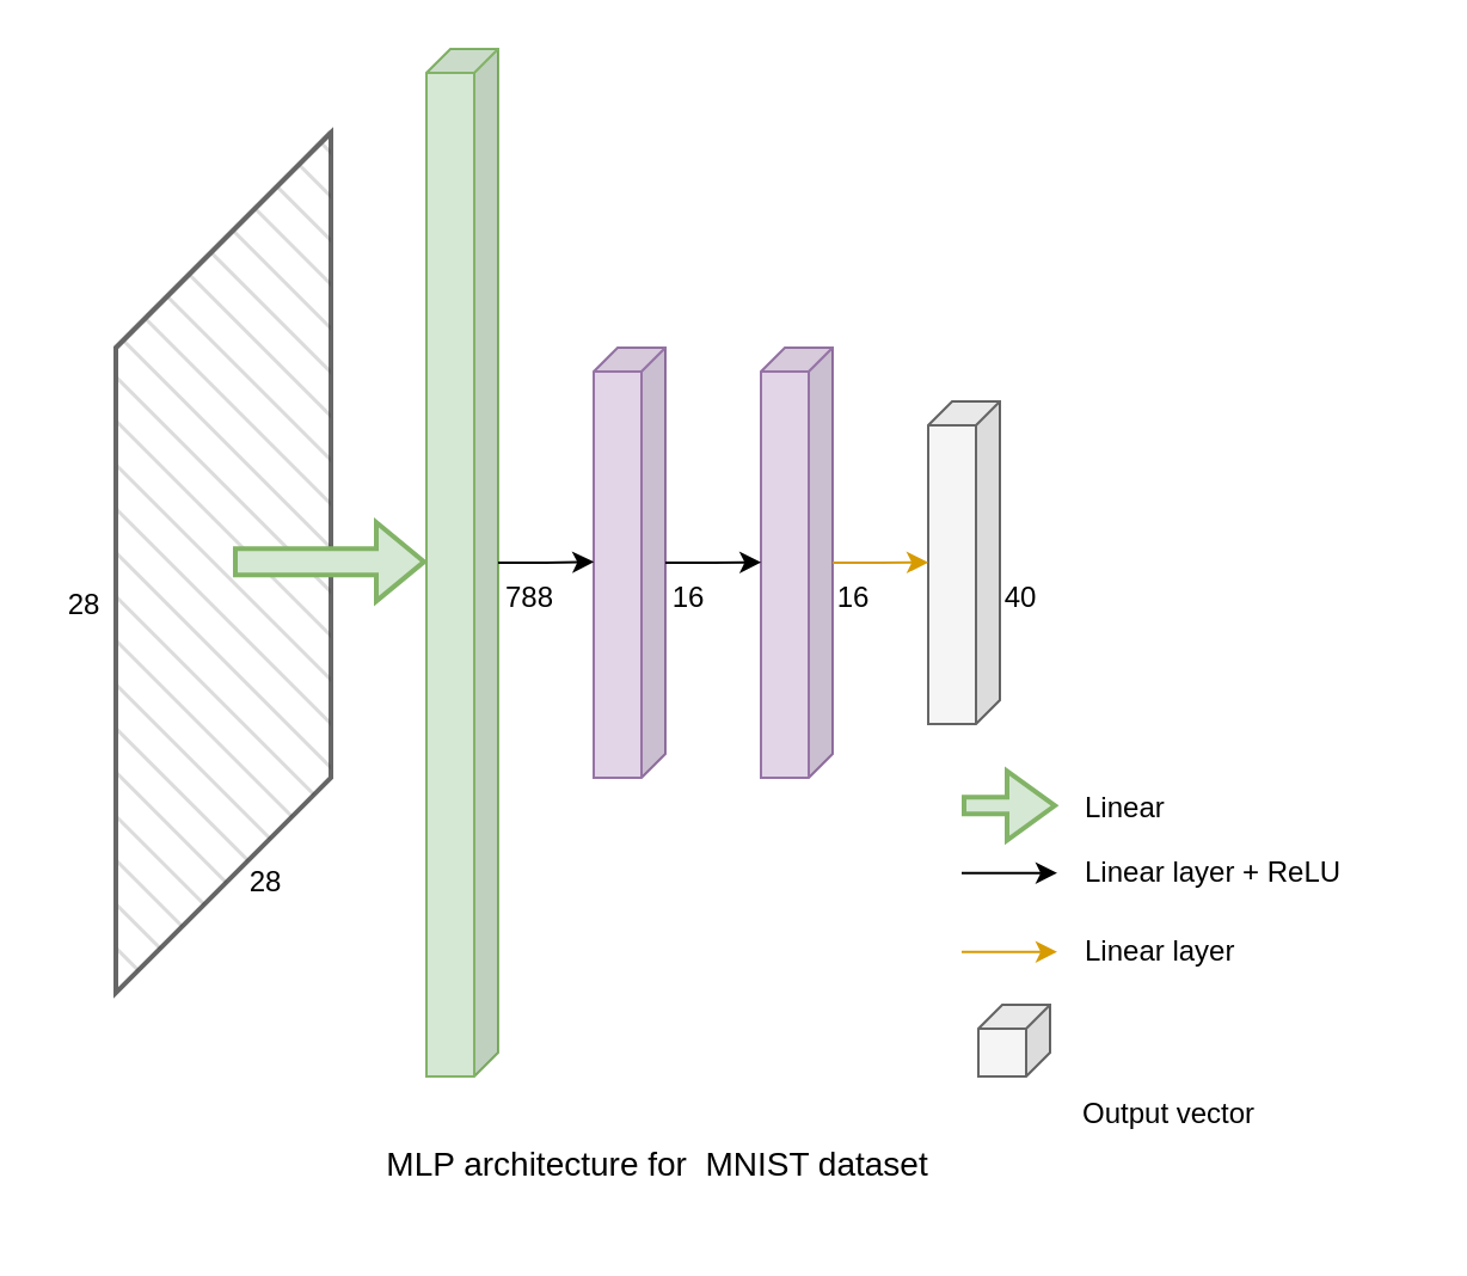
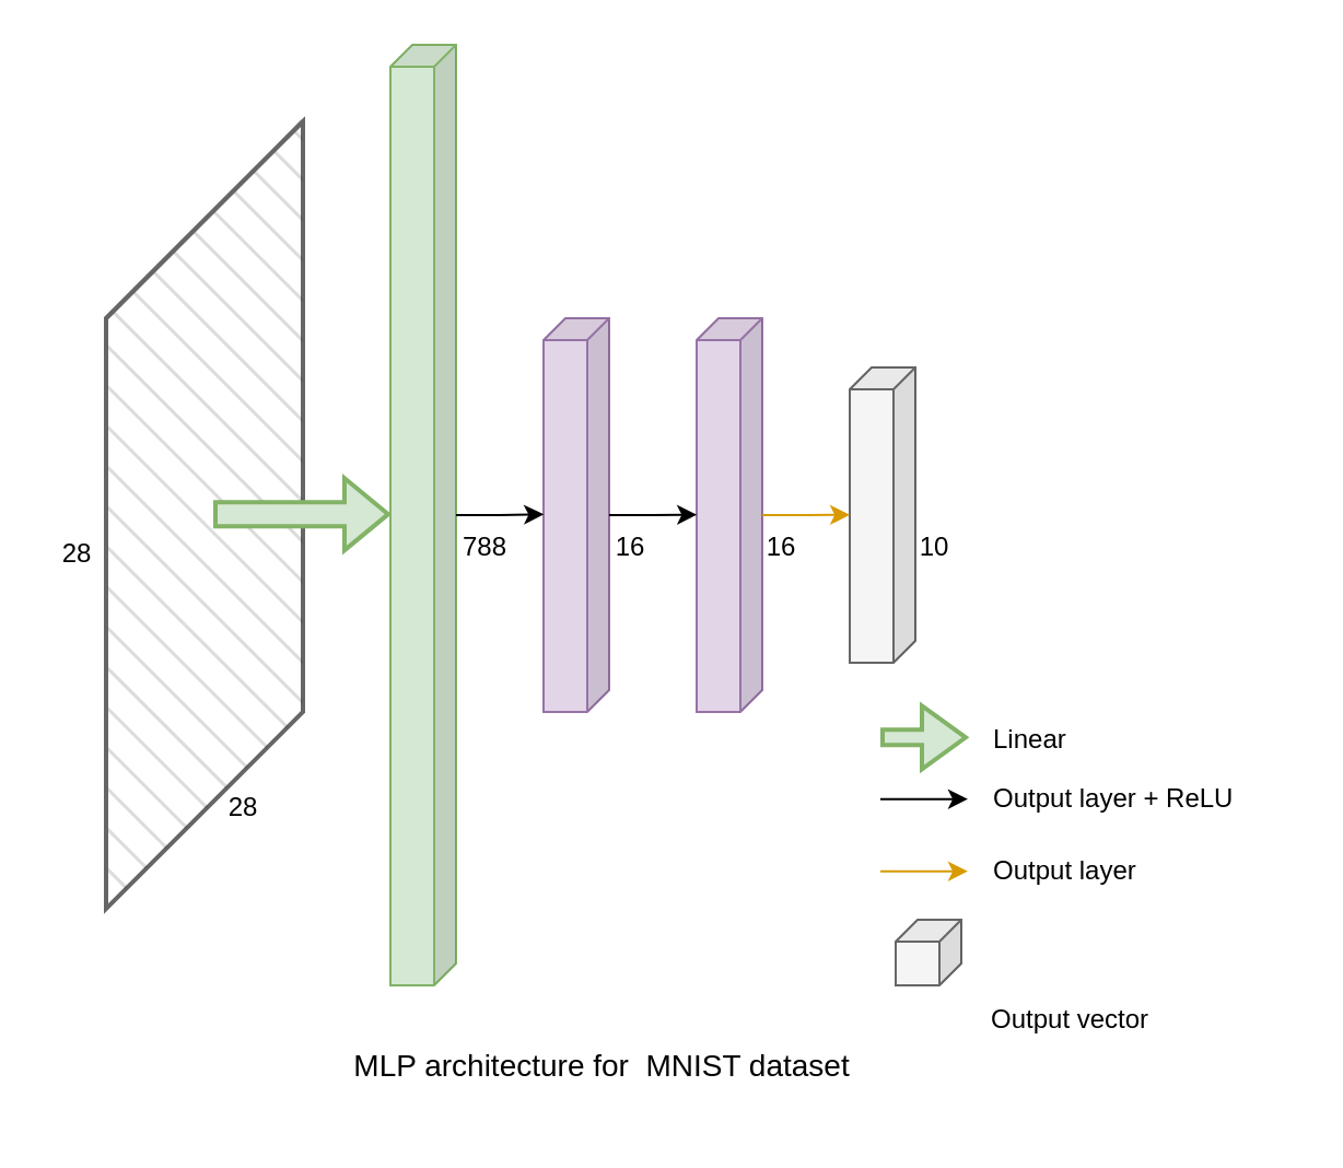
- <mxCell id="10" value="40" style="text;html=1;strokeColor=none;fillColor=none;align=center;verticalAlign=middle;whiteSpace=wrap;rounded=0;" vertex="1" parent="1"><mxGeometry x="412" y="240" width="30" height="20" as="geometry" /></mxCell>
+ <mxCell id="10" value="10" style="text;html=1;strokeColor=none;fillColor=none;align=center;verticalAlign=middle;whiteSpace=wrap;rounded=0;" vertex="1" parent="1"><mxGeometry x="412" y="240" width="30" height="20" as="geometry" /></mxCell>
- <mxCell id="13" value="Linear layer + ReLU" style="text;html=1;strokeColor=none;fillColor=none;align=left;verticalAlign=middle;whiteSpace=wrap;rounded=0;" vertex="1" parent="1"><mxGeometry x="452" y="350" width="140" height="30" as="geometry" /></mxCell>
+ <mxCell id="13" value="Output layer + ReLU" style="text;html=1;strokeColor=none;fillColor=none;align=left;verticalAlign=middle;whiteSpace=wrap;rounded=0;" vertex="1" parent="1"><mxGeometry x="452" y="350" width="140" height="30" as="geometry" /></mxCell>
- <mxCell id="22" value="Linear layer" style="text;html=1;strokeColor=none;fillColor=none;align=left;verticalAlign=middle;whiteSpace=wrap;rounded=0;" vertex="1" parent="1"><mxGeometry x="452" y="383" width="140" height="30" as="geometry" /></mxCell>
+ <mxCell id="22" value="Output layer" style="text;html=1;strokeColor=none;fillColor=none;align=left;verticalAlign=middle;whiteSpace=wrap;rounded=0;" vertex="1" parent="1"><mxGeometry x="452" y="383" width="140" height="30" as="geometry" /></mxCell>
